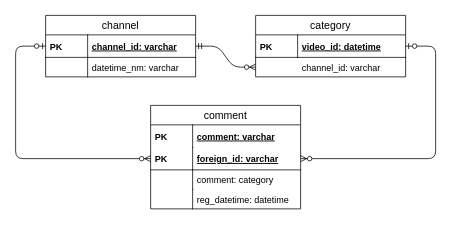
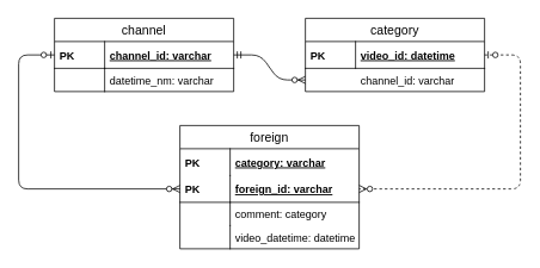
- <mxCell id="14" value="comment" style="swimlane;fontStyle=0;childLayout=stackLayout;horizontal=1;startSize=26;horizontalStack=0;resizeParent=1;resizeParentMax=0;resizeLast=0;collapsible=1;marginBottom=0;align=center;fontSize=14;" vertex="1" parent="1"><mxGeometry x="200" y="140" width="200" height="138" as="geometry" /></mxCell>
+ <mxCell id="14" value="foreign" style="swimlane;fontStyle=0;childLayout=stackLayout;horizontal=1;startSize=26;horizontalStack=0;resizeParent=1;resizeParentMax=0;resizeLast=0;collapsible=1;marginBottom=0;align=center;fontSize=14;" vertex="1" parent="1"><mxGeometry x="200" y="140" width="200" height="138" as="geometry" /></mxCell>
- <mxCell id="15" value="comment: varchar" style="shape=partialRectangle;top=0;left=0;right=0;bottom=0;align=left;verticalAlign=middle;fillColor=none;spacingLeft=60;spacingRight=4;overflow=hidden;rotatable=0;points=[[0,0.5],[1,0.5]];portConstraint=eastwest;dropTarget=0;fontStyle=5;fontSize=12;" vertex="1" parent="14"><mxGeometry y="26" width="200" height="30" as="geometry" /></mxCell>
+ <mxCell id="15" value="category: varchar" style="shape=partialRectangle;top=0;left=0;right=0;bottom=0;align=left;verticalAlign=middle;fillColor=none;spacingLeft=60;spacingRight=4;overflow=hidden;rotatable=0;points=[[0,0.5],[1,0.5]];portConstraint=eastwest;dropTarget=0;fontStyle=5;fontSize=12;" vertex="1" parent="14"><mxGeometry y="26" width="200" height="30" as="geometry" /></mxCell>
- <mxCell id="4" value="" style="edgeStyle=orthogonalEdgeStyle;fontSize=12;html=1;endArrow=ERzeroToMany;startArrow=ERzeroToOne;exitX=1;exitY=0.5;exitDx=0;exitDy=0;entryX=1;entryY=0.5;entryDx=0;entryDy=0;" edge="1" parent="1" source="6" target="17"><mxGeometry width="100" height="100" relative="1" as="geometry"><mxPoint x="430" y="144" as="sourcePoint" /><mxPoint x="500" y="270" as="targetPoint" /><Array as="points"><mxPoint x="580" y="61" /><mxPoint x="580" y="211" /></Array></mxGeometry></mxCell>
+ <mxCell id="4" value="" style="edgeStyle=orthogonalEdgeStyle;fontSize=12;html=1;endArrow=ERzeroToMany;startArrow=ERzeroToOne;exitX=1;exitY=0.5;exitDx=0;exitDy=0;entryX=1;entryY=0.5;entryDx=0;entryDy=0;dashed=1;" edge="1" parent="1" source="6" target="17"><mxGeometry width="100" height="100" relative="1" as="geometry"><mxPoint x="430" y="144" as="sourcePoint" /><mxPoint x="500" y="270" as="targetPoint" /><Array as="points"><mxPoint x="580" y="61" /><mxPoint x="580" y="211" /></Array></mxGeometry></mxCell>
- <mxCell id="21" value="reg_datetime: datetime" style="shape=partialRectangle;top=0;left=0;right=0;bottom=0;align=left;verticalAlign=top;fillColor=none;spacingLeft=60;spacingRight=4;overflow=hidden;rotatable=0;points=[[0,0.5],[1,0.5]];portConstraint=eastwest;dropTarget=0;fontSize=12;" vertex="1" parent="14"><mxGeometry y="112" width="200" height="26" as="geometry" /></mxCell>
+ <mxCell id="21" value="video_datetime: datetime" style="shape=partialRectangle;top=0;left=0;right=0;bottom=0;align=left;verticalAlign=top;fillColor=none;spacingLeft=60;spacingRight=4;overflow=hidden;rotatable=0;points=[[0,0.5],[1,0.5]];portConstraint=eastwest;dropTarget=0;fontSize=12;" vertex="1" parent="14"><mxGeometry y="112" width="200" height="26" as="geometry" /></mxCell>
